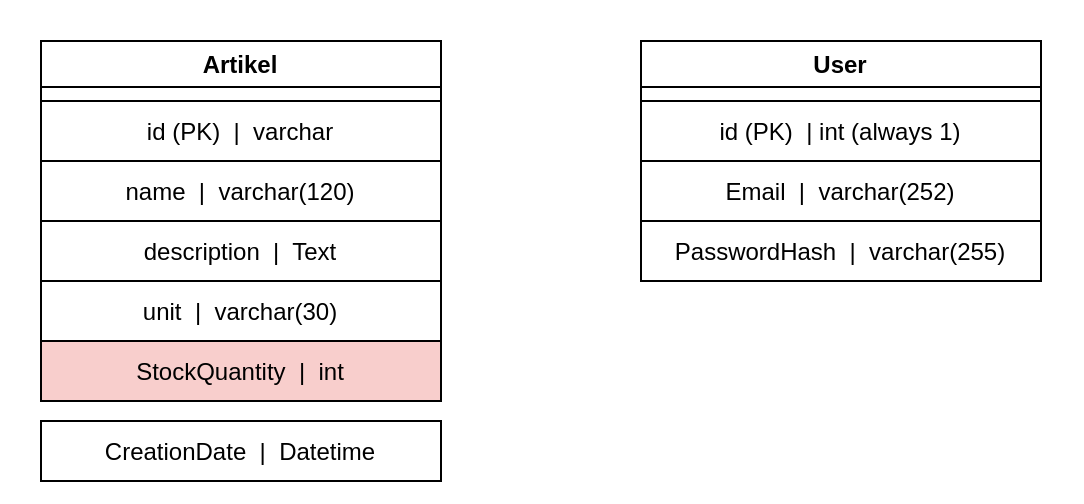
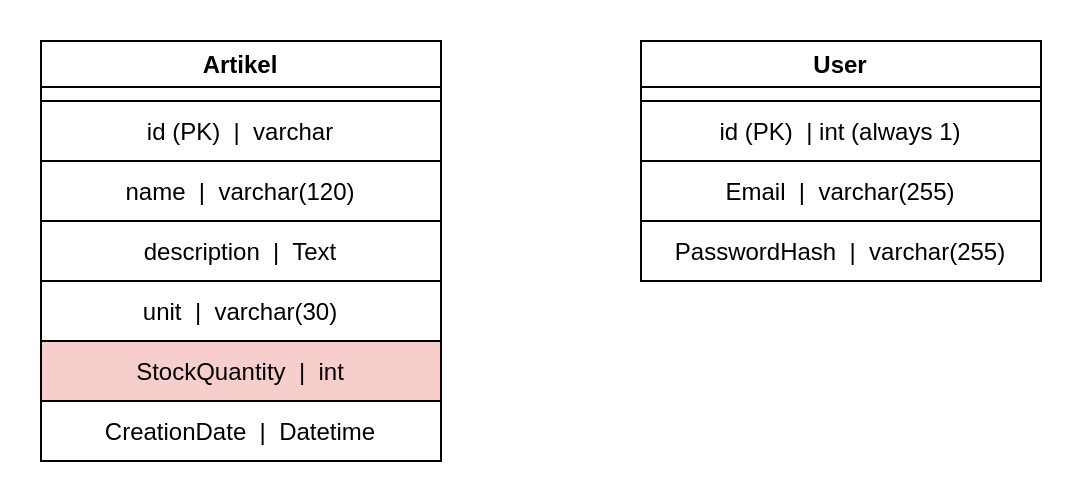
- <mxCell id="10" value="Email  |  varchar(252)" parent="8" vertex="1"><mxGeometry y="60" width="200" height="30" as="geometry" /></mxCell>
+ <mxCell id="10" value="Email  |  varchar(255)" parent="8" vertex="1"><mxGeometry y="60" width="200" height="30" as="geometry" /></mxCell>
- <mxCell id="11" value="CreationDate  |  Datetime" vertex="1" parent="1"><mxGeometry x="20" y="210" width="200" height="30" as="geometry" /></mxCell>
+ <mxCell id="11" value="CreationDate  |  Datetime" vertex="1" parent="1"><mxGeometry x="20" y="200" width="200" height="30" as="geometry" /></mxCell>
